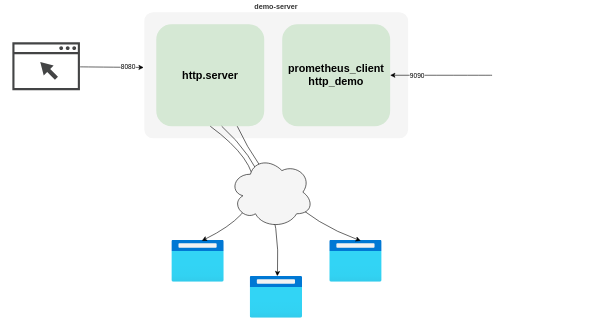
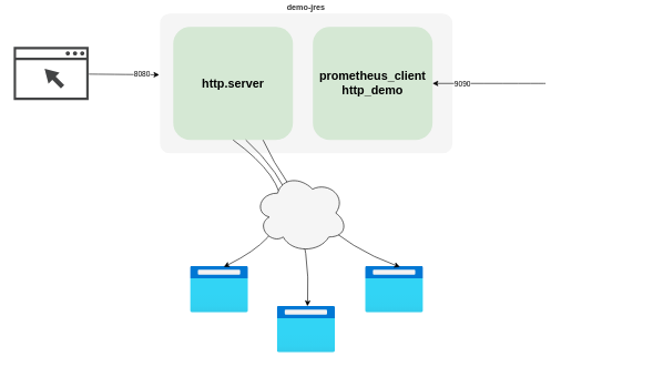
- <mxCell id="2" value="demo-server" style="rounded=1;whiteSpace=wrap;html=1;arcSize=7;fillColor=#f5f5f5;fontColor=#333333;strokeColor=none;verticalAlign=bottom;labelPosition=center;verticalLabelPosition=top;align=center;fontStyle=1" vertex="1" parent="1"><mxGeometry x="240" y="20" width="440" height="210" as="geometry" /></mxCell>
+ <mxCell id="2" value="demo-jres" style="rounded=1;whiteSpace=wrap;html=1;arcSize=7;fillColor=#f5f5f5;fontColor=#333333;strokeColor=none;verticalAlign=bottom;labelPosition=center;verticalLabelPosition=top;align=center;fontStyle=1" vertex="1" parent="1"><mxGeometry x="240" y="20" width="440" height="210" as="geometry" /></mxCell>
